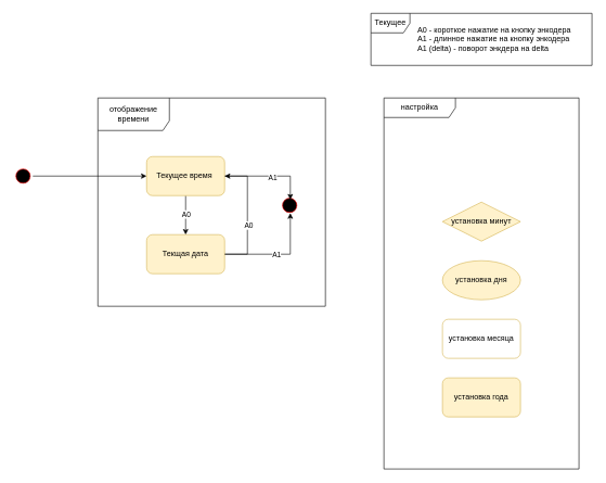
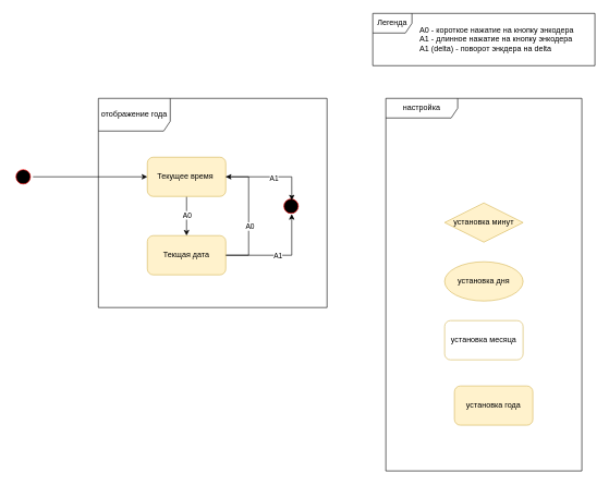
- <mxCell id="13" value="Текущее" style="shape=umlFrame;whiteSpace=wrap;html=1;pointerEvents=0;" vertex="1" parent="1"><mxGeometry x="570" y="20" width="340" height="80" as="geometry" /></mxCell>
+ <mxCell id="13" value="Легенда" style="shape=umlFrame;whiteSpace=wrap;html=1;pointerEvents=0;" vertex="1" parent="1"><mxGeometry x="570" y="20" width="340" height="80" as="geometry" /></mxCell>
- <mxCell id="10" value="отображение времени" style="shape=umlFrame;whiteSpace=wrap;html=1;pointerEvents=0;width=110;height=50;" vertex="1" parent="1"><mxGeometry x="150" y="150" width="350" height="320" as="geometry" /></mxCell>
+ <mxCell id="10" value="отображение года" style="shape=umlFrame;whiteSpace=wrap;html=1;pointerEvents=0;width=110;height=50;" vertex="1" parent="1"><mxGeometry x="150" y="150" width="350" height="320" as="geometry" /></mxCell>
- <mxCell id="19" value="установка года" style="rounded=1;whiteSpace=wrap;html=1;fillColor=#fff2cc;strokeColor=#d6b656;" vertex="1" parent="1"><mxGeometry x="680" y="580" width="120" height="60" as="geometry" /></mxCell>
+ <mxCell id="19" value="установка года" style="rounded=1;whiteSpace=wrap;html=1;fillColor=#fff2cc;strokeColor=#d6b656;" vertex="1" parent="1"><mxGeometry x="695" y="590" width="120" height="60" as="geometry" /></mxCell>
